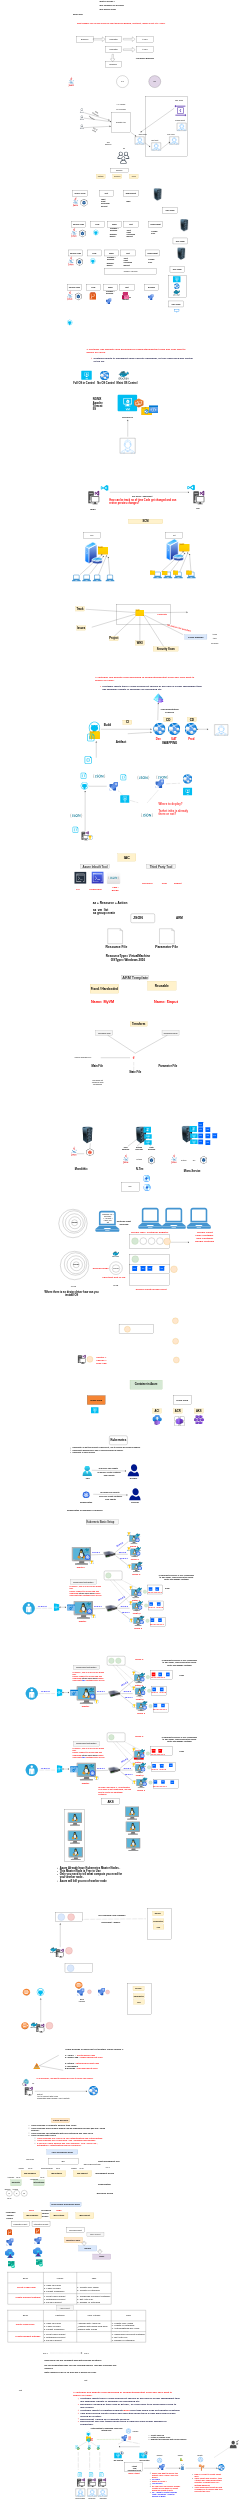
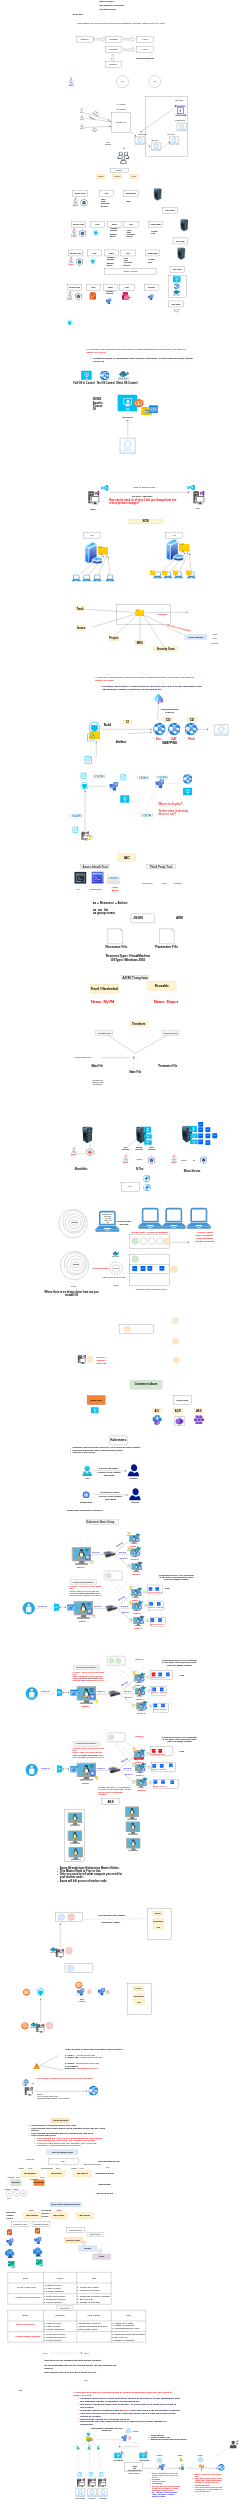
- <mxCell id="25" value="5G" style="ellipse;whiteSpace=wrap;html=1;aspect=fixed;fillColor=#e1d5e7;" parent="1" vertex="1"><mxGeometry x="990" y="502.5" width="80" height="80" as="geometry" /></mxCell>
+ <mxCell id="25" value="5G" style="ellipse;whiteSpace=wrap;html=1;aspect=fixed;" parent="1" vertex="1"><mxGeometry x="990" y="502.5" width="80" height="80" as="geometry" /></mxCell>
+ <mxCell id="138" value="How to Share Code" style="text;html=1;strokeColor=none;fillColor=none;align=center;verticalAlign=middle;whiteSpace=wrap;rounded=0;fontStyle=1;fontSize=16;fontColor=#FF0000;" parent="1" vertex="1"><mxGeometry x="830" y="3230" width="260" height="30" as="geometry" /></mxCell>
- <mxCell id="700" value="International" style="rounded=0;whiteSpace=wrap;html=1;fontStyle=1;fillColor=#d5e8d4;strokeColor=#82b366;" parent="1" vertex="1"><mxGeometry x="222.5" y="14530" width="71" height="40" as="geometry" /></mxCell>
+ <mxCell id="700" value="International" style="rounded=0;whiteSpace=wrap;html=1;fontStyle=1;fillColor=#f58534;strokeColor=#82b366;" parent="1" vertex="1"><mxGeometry x="222.5" y="14530" width="71" height="40" as="geometry" /></mxCell>
